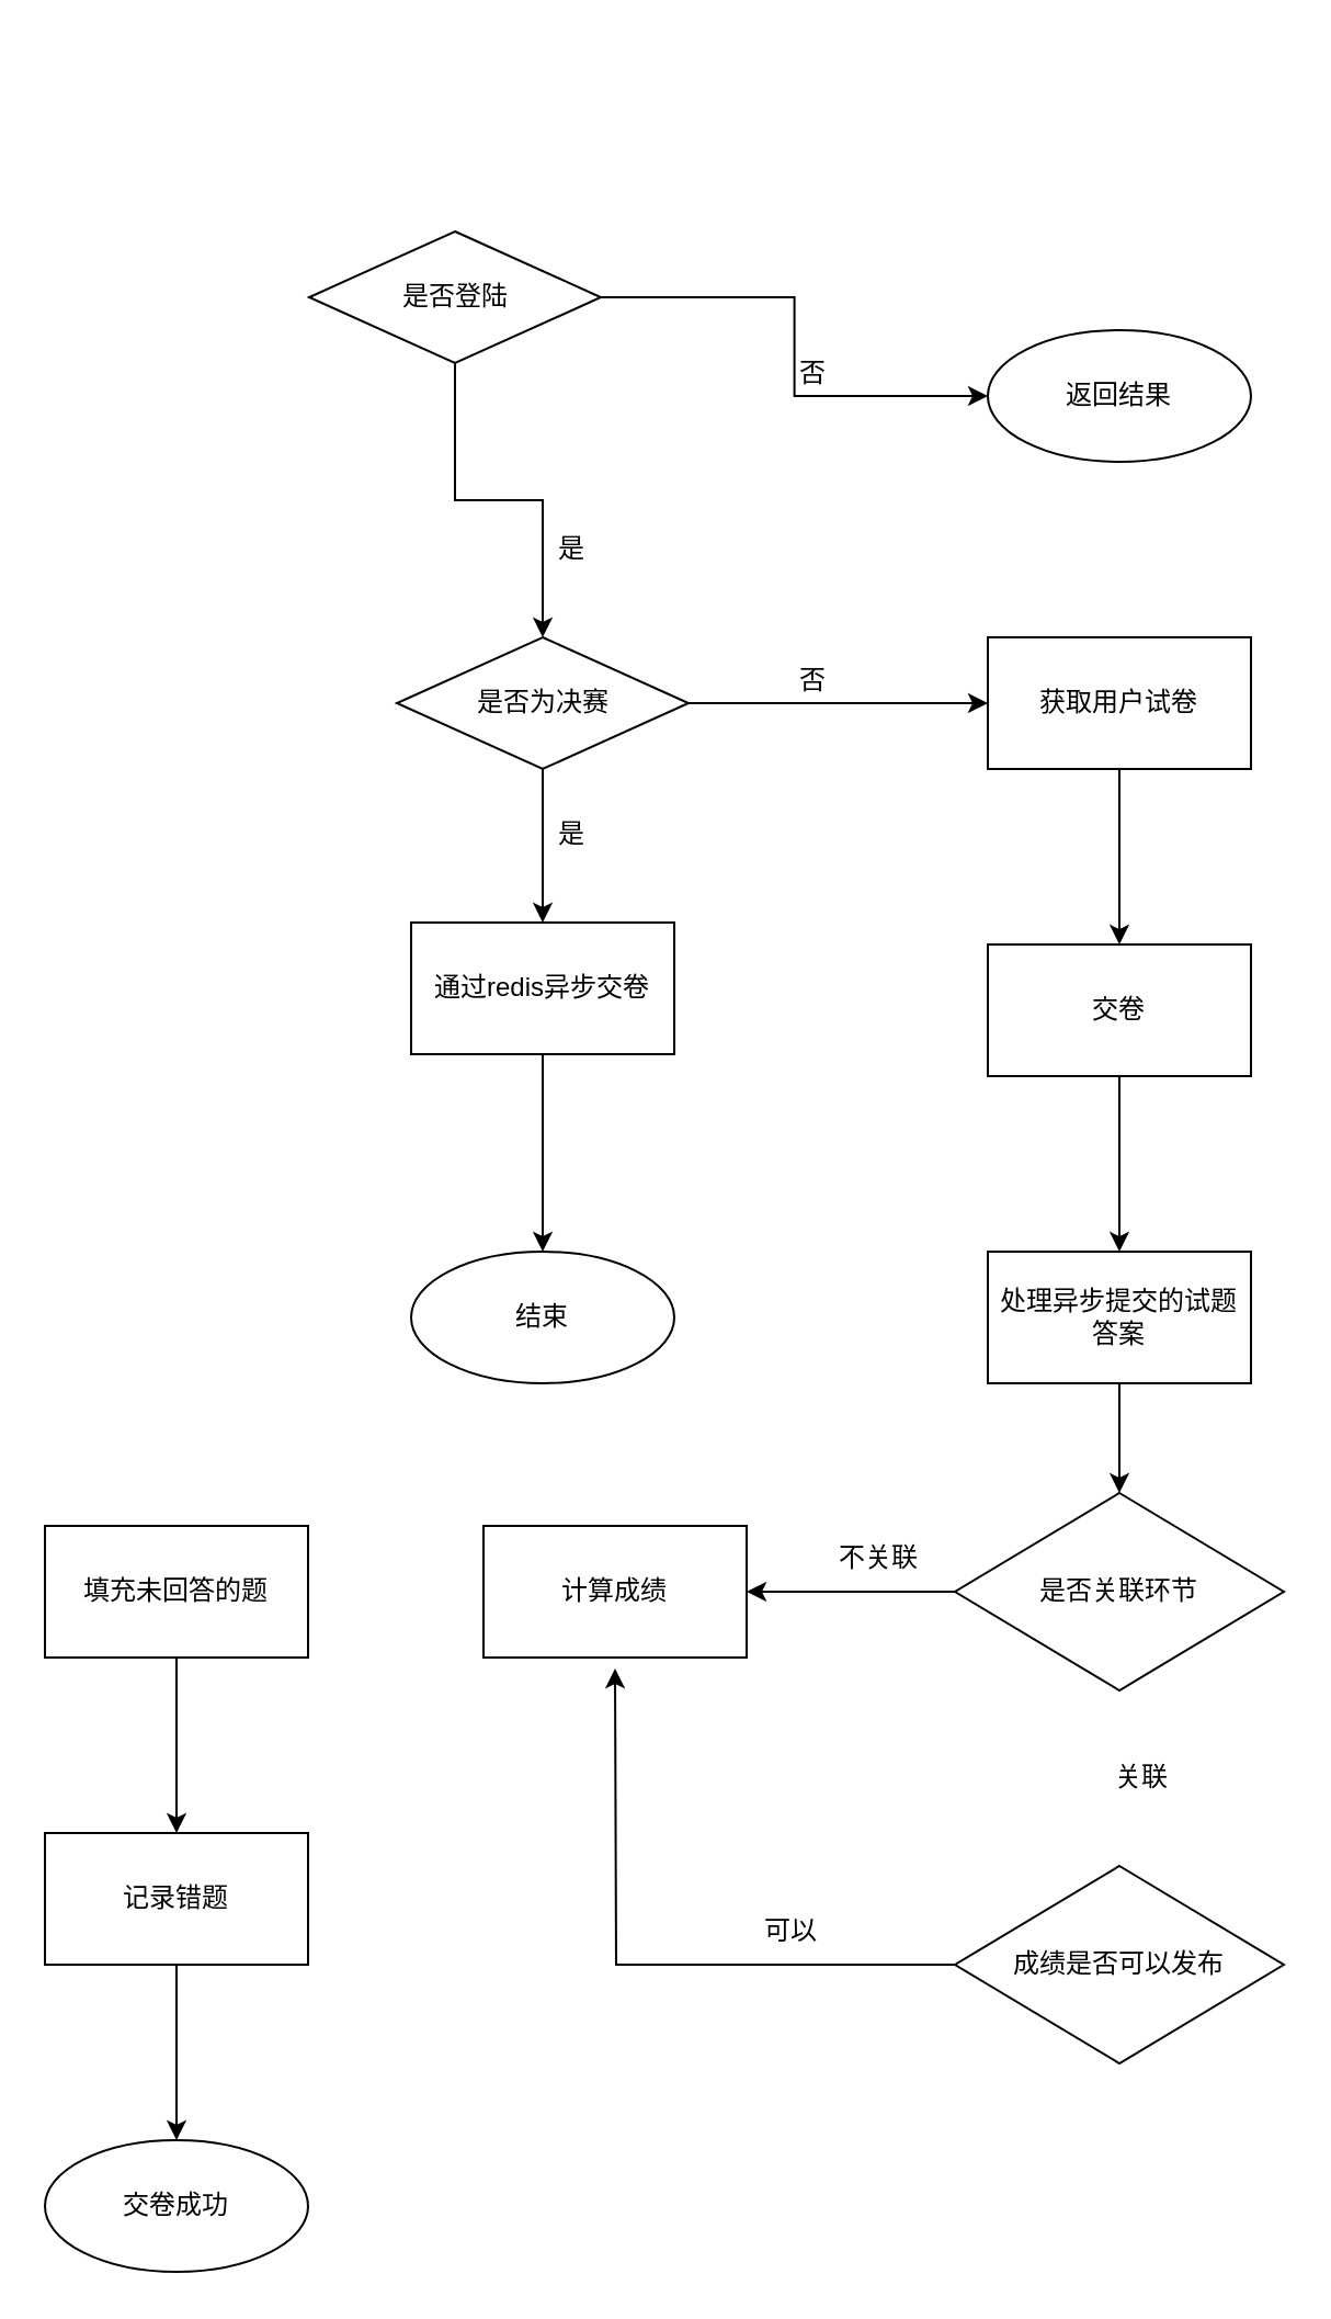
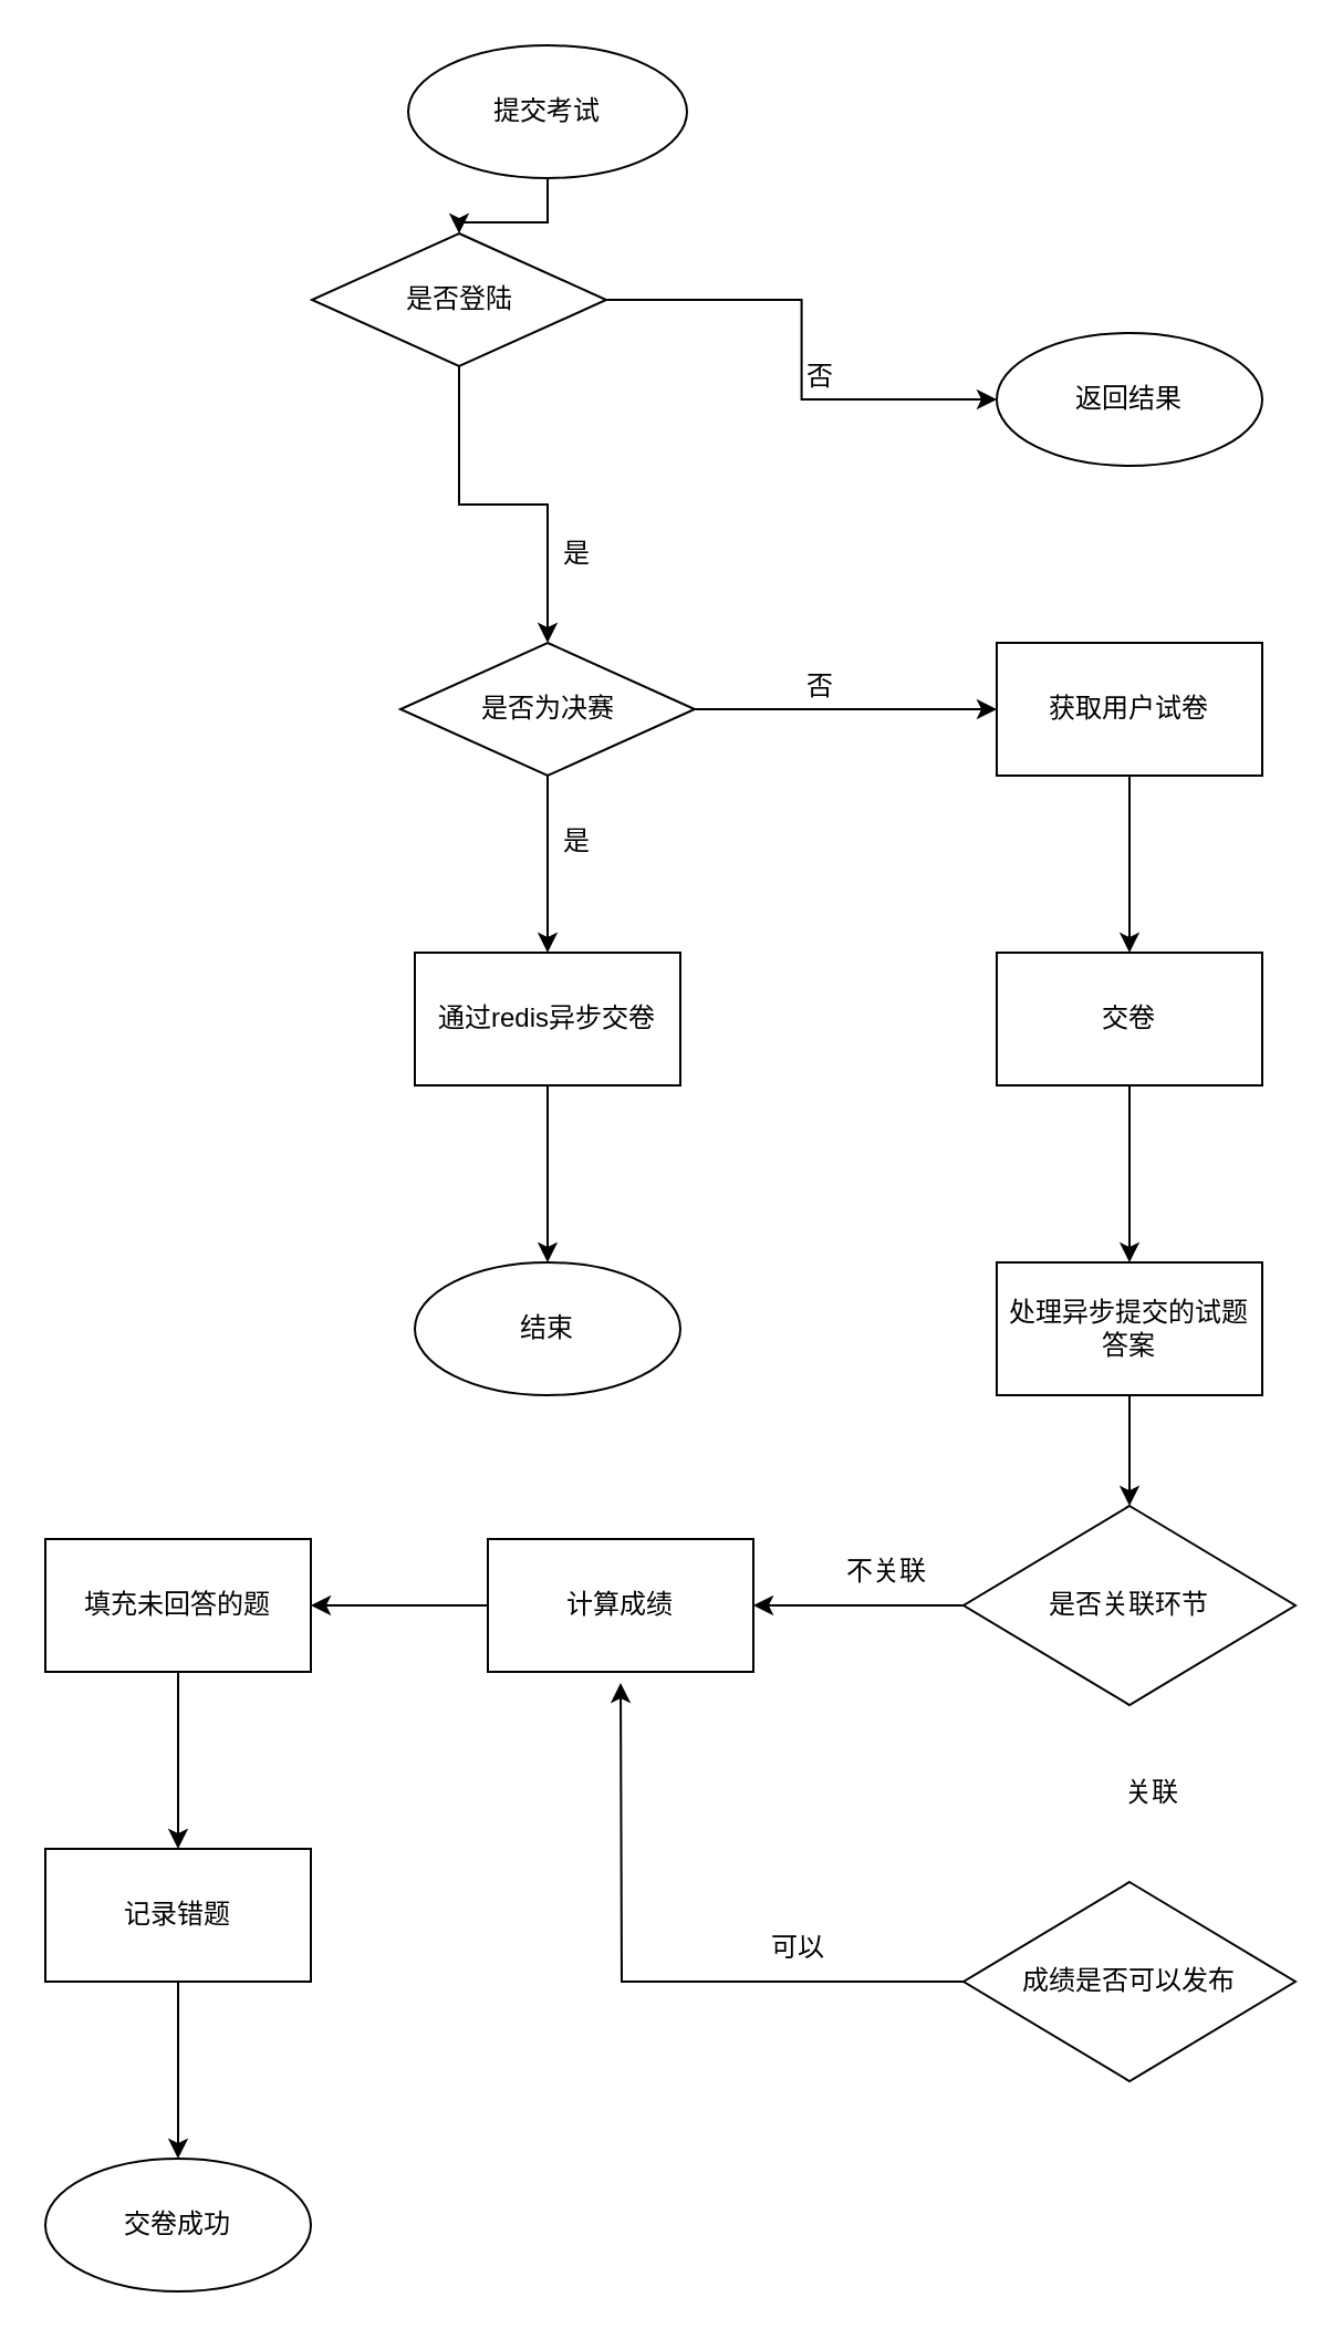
+ <mxCell id="3" value="提交考试" style="ellipse;whiteSpace=wrap;html=1;" vertex="1" parent="1"><mxGeometry x="184" y="20" width="126" height="60" as="geometry" /></mxCell>
+ <mxCell id="2" value="" style="edgeStyle=orthogonalEdgeStyle;rounded=0;orthogonalLoop=1;jettySize=auto;html=1;" edge="1" parent="1" source="3" target="6"><mxGeometry relative="1" as="geometry" /></mxCell>
- <mxCell id="17" value="通过redis异步交卷" style="whiteSpace=wrap;html=1;" vertex="1" parent="1"><mxGeometry x="187" y="420" width="120" height="60" as="geometry" /></mxCell>
+ <mxCell id="17" value="通过redis异步交卷" style="whiteSpace=wrap;html=1;" vertex="1" parent="1"><mxGeometry x="187" y="430" width="120" height="60" as="geometry" /></mxCell>
+ <mxCell id="26" value="" style="edgeStyle=orthogonalEdgeStyle;rounded=0;orthogonalLoop=1;jettySize=auto;html=1;" edge="1" parent="1" source="27" target="34"><mxGeometry relative="1" as="geometry" /></mxCell>
